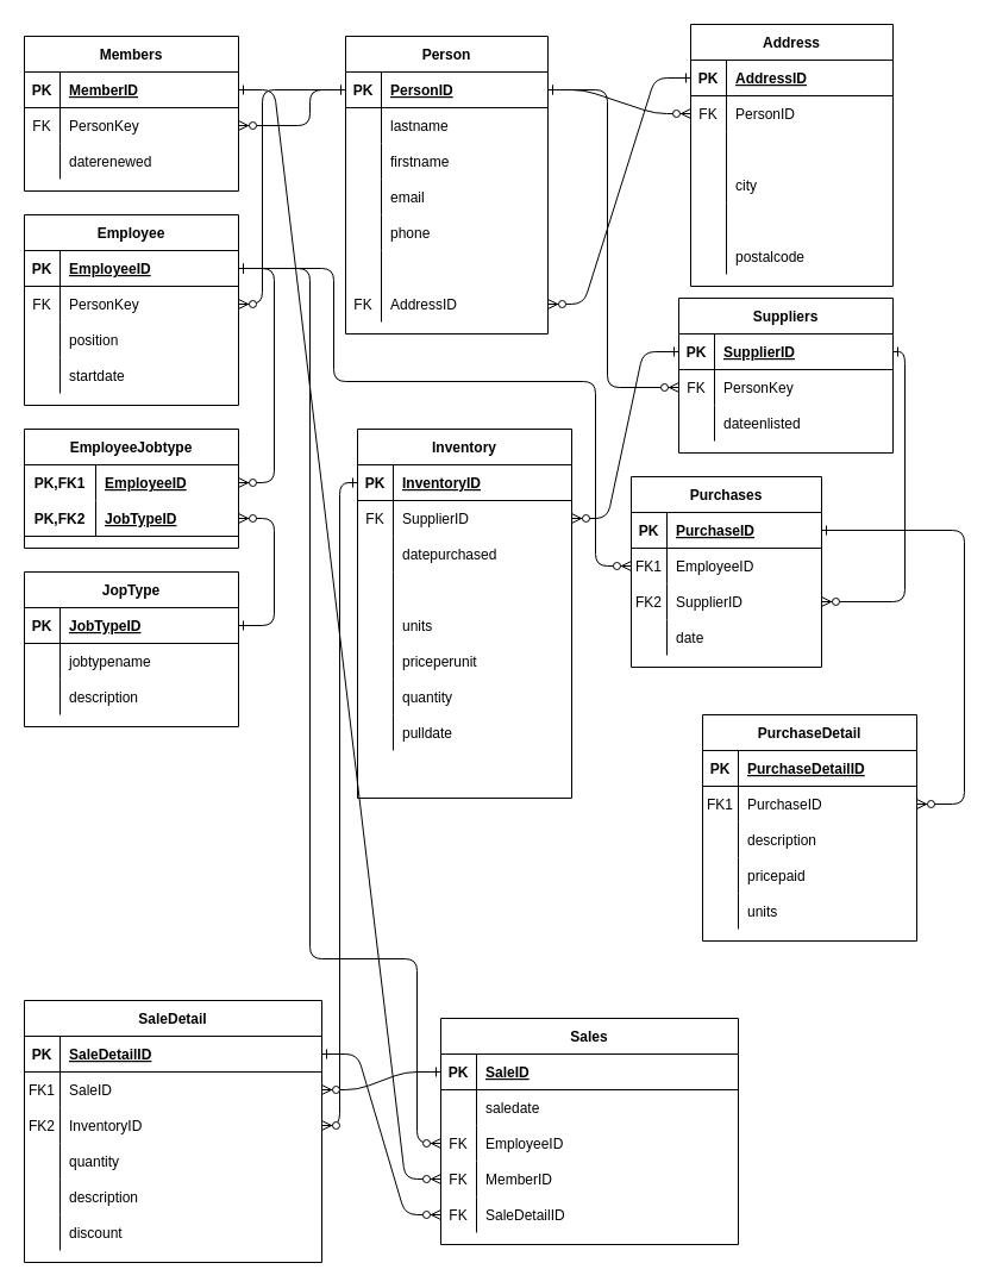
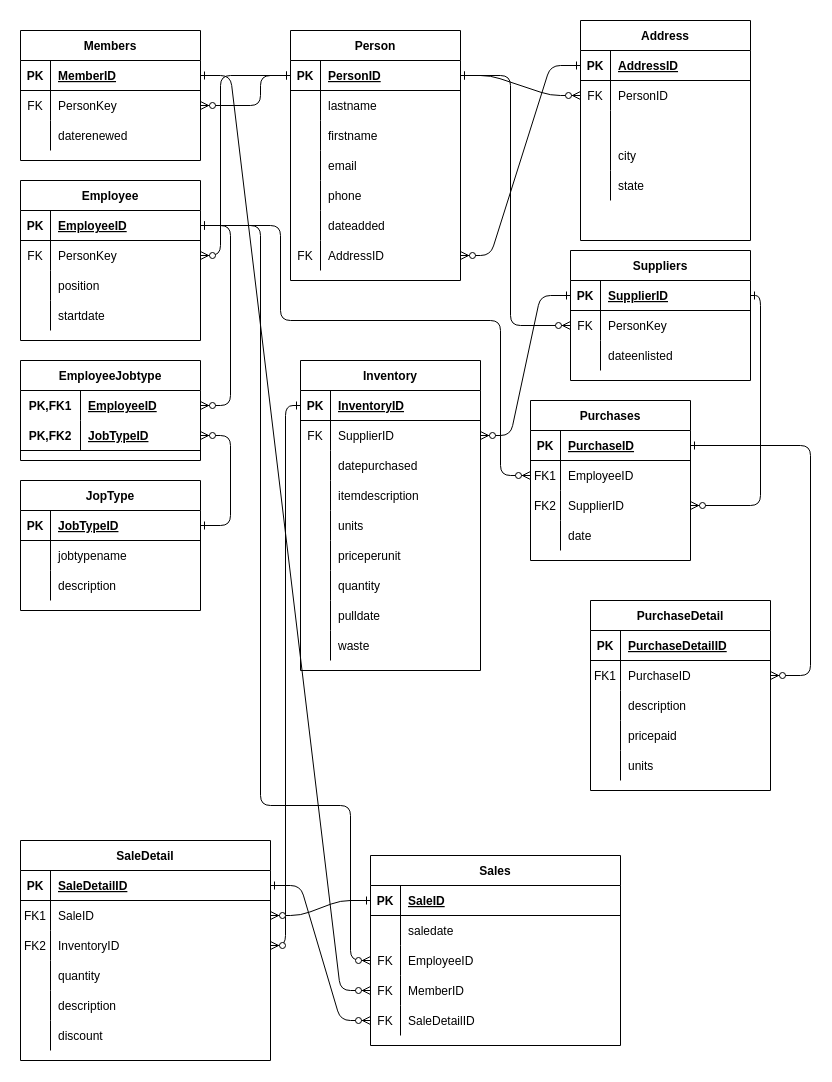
+ <mxCell id="158" value="state" style="shape=partialRectangle;overflow=hidden;connectable=0;fillColor=none;top=0;left=0;bottom=0;right=0;align=left;spacingLeft=6;" vertex="1" parent="156"><mxGeometry x="30" width="140" height="30" as="geometry" /></mxCell>
- <mxCell id="161" value="postalcode" style="shape=partialRectangle;overflow=hidden;connectable=0;fillColor=none;top=0;left=0;bottom=0;right=0;align=left;spacingLeft=6;" vertex="1" parent="159"><mxGeometry x="30" width="140" height="30" as="geometry" /></mxCell>
+ <mxCell id="93" value="dateadded" style="shape=partialRectangle;overflow=hidden;connectable=0;fillColor=none;top=0;left=0;bottom=0;right=0;align=left;spacingLeft=6;" vertex="1" parent="91"><mxGeometry x="30" width="140" height="30" as="geometry" /></mxCell>
+ <mxCell id="59" value="itemdescription" style="shape=partialRectangle;overflow=hidden;connectable=0;fillColor=none;top=0;left=0;bottom=0;right=0;align=left;spacingLeft=6;" vertex="1" parent="57"><mxGeometry x="30" width="150" height="30" as="geometry" /></mxCell>
+ <mxCell id="74" value="waste" style="shape=partialRectangle;overflow=hidden;connectable=0;fillColor=none;top=0;left=0;bottom=0;right=0;align=left;spacingLeft=6;" vertex="1" parent="72"><mxGeometry x="30" width="150" height="30" as="geometry" /></mxCell>
